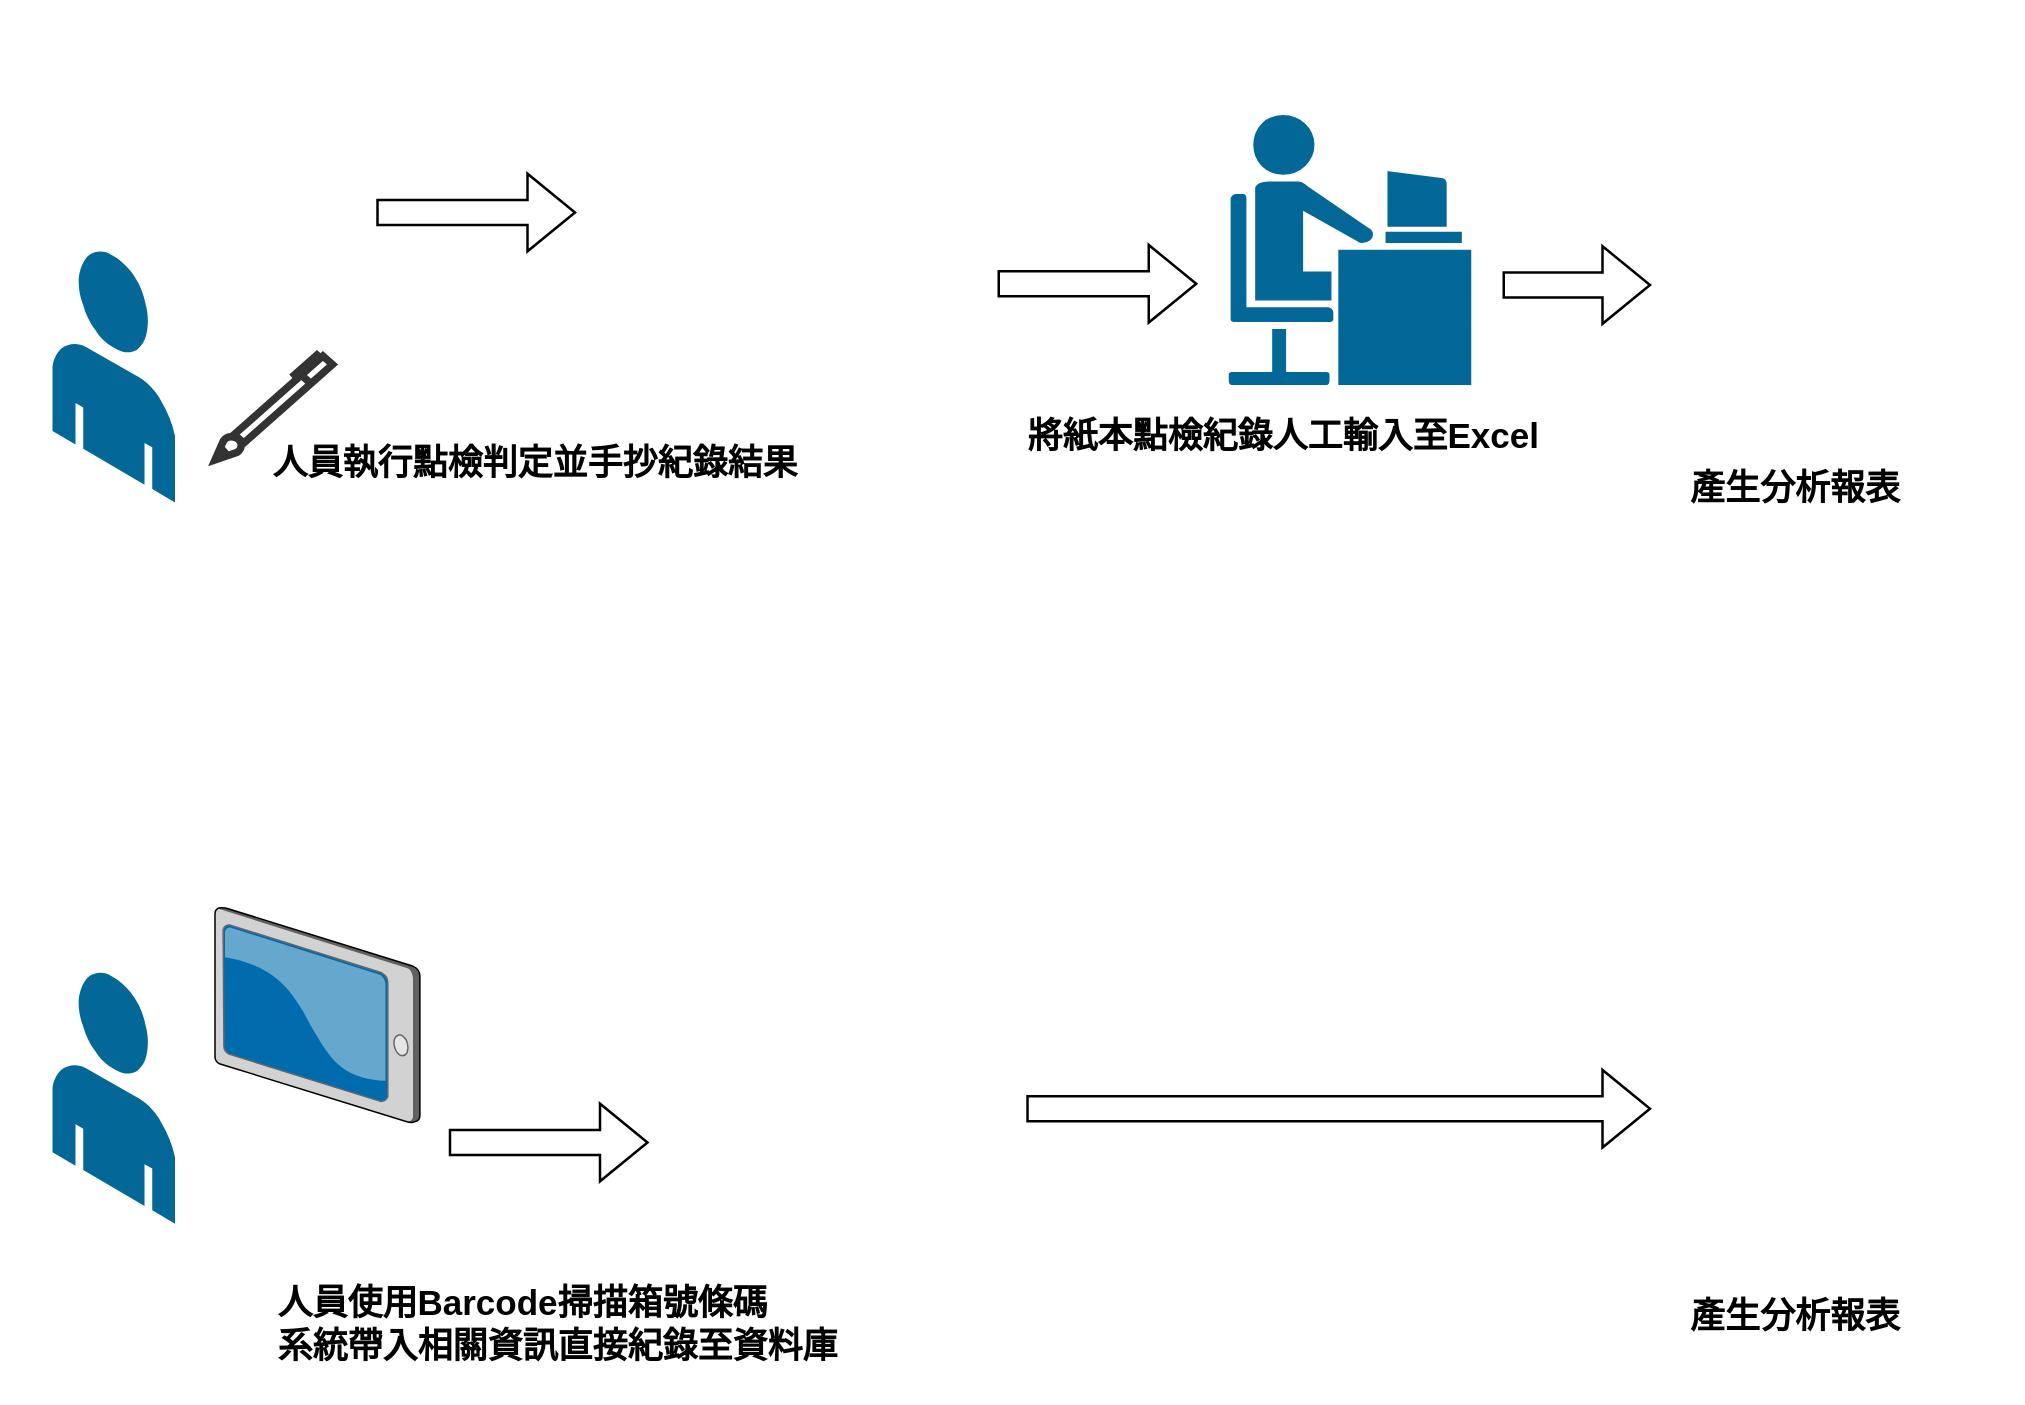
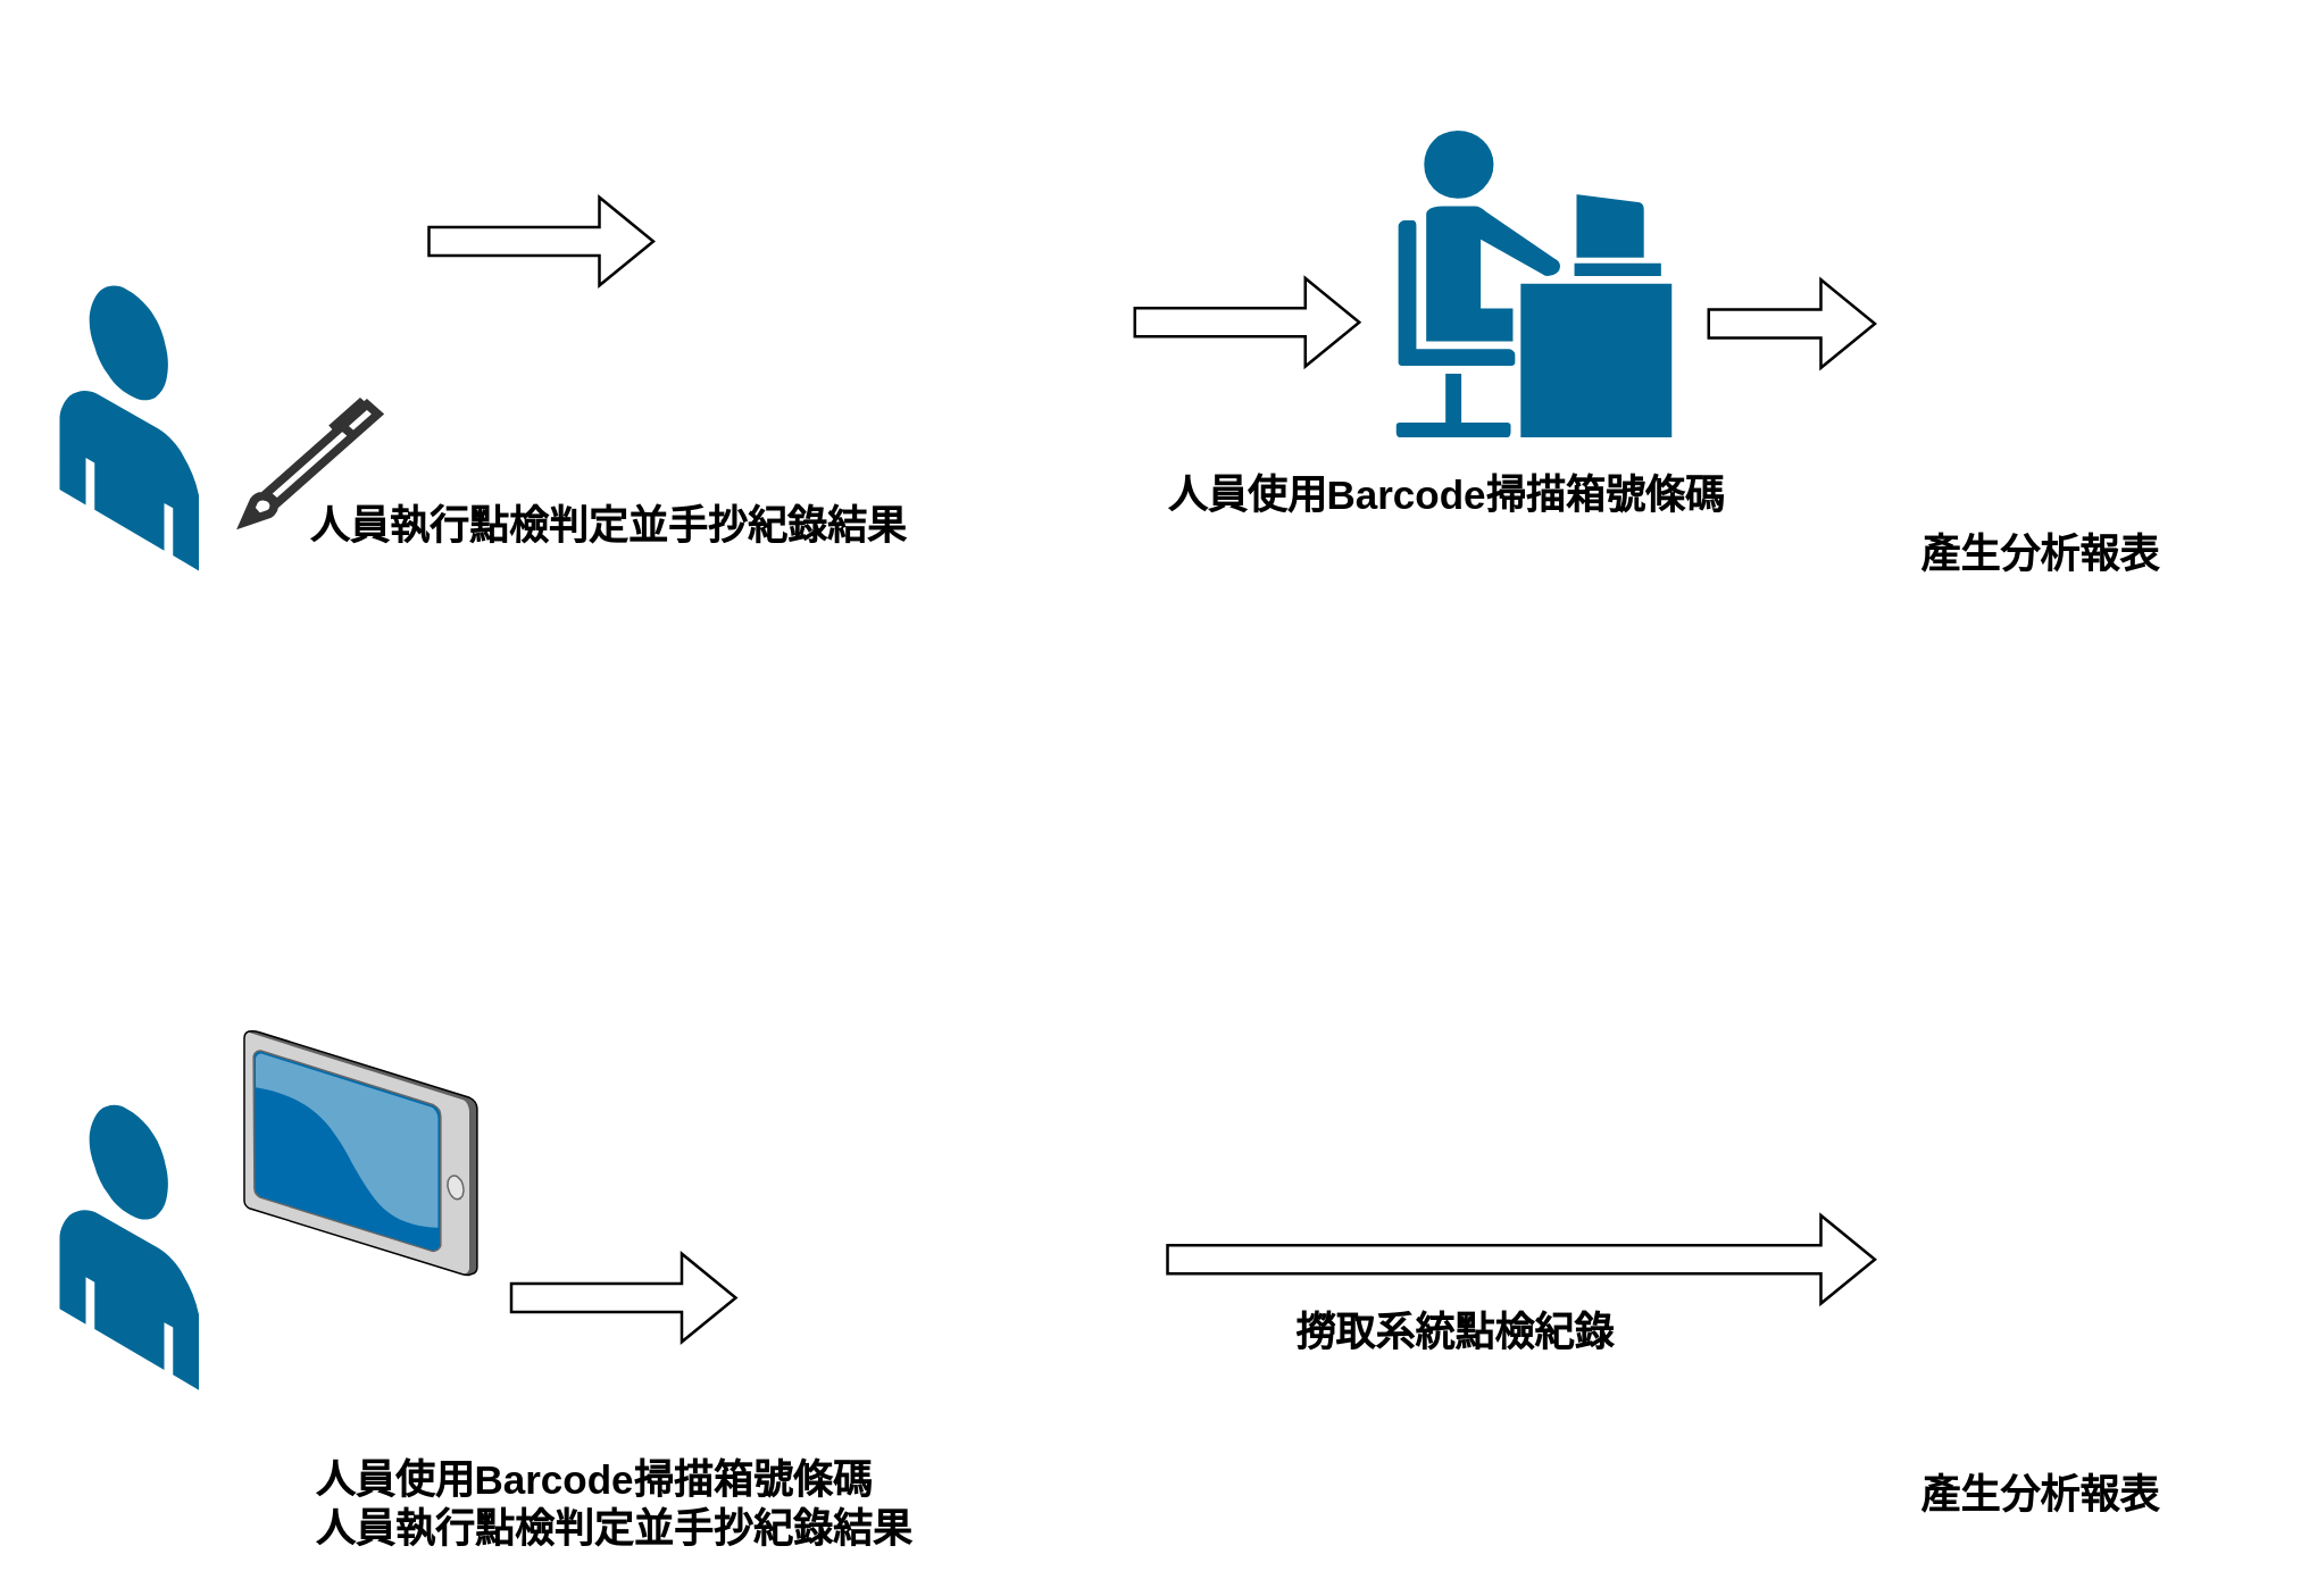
- <mxCell id="21" value="&lt;font style=&quot;font-size: 14px&quot;&gt;&lt;b&gt;將紙本點檢紀錄人工輸入至Excel&lt;/b&gt;&lt;/font&gt;" style="text;html=1;resizable=0;points=[];autosize=1;align=left;verticalAlign=top;spacingTop=-4;" parent="1" vertex="1"><mxGeometry x="408.5" y="162.5" width="230" height="20" as="geometry" /></mxCell>
+ <mxCell id="21" value="&lt;font style=&quot;font-size: 14px&quot;&gt;&lt;b&gt;人員使用Barcode掃描箱號條碼&lt;/b&gt;&lt;/font&gt;" style="text;html=1;resizable=0;points=[];autosize=1;align=left;verticalAlign=top;spacingTop=-4;" parent="1" vertex="1"><mxGeometry x="408.5" y="162.5" width="230" height="20" as="geometry" /></mxCell>
+ <mxCell id="25" value="&lt;b&gt;&lt;font style=&quot;font-size: 14px&quot;&gt;撈取系統點檢紀錄&lt;/font&gt;&lt;/b&gt;" style="text;html=1;resizable=0;points=[];autosize=1;align=left;verticalAlign=top;spacingTop=-4;" parent="1" vertex="1"><mxGeometry x="453.5" y="457.5" width="140" height="20" as="geometry" /></mxCell>
- <mxCell id="24" value="&lt;font style=&quot;font-size: 14px&quot;&gt;人員使用Barcode掃描箱號條碼&lt;br&gt;系統帶入相關資訊直接紀錄至資料庫&lt;br&gt;&lt;/font&gt;" style="text;html=1;resizable=0;points=[];autosize=1;align=left;verticalAlign=top;spacingTop=-4;fontStyle=1" parent="1" vertex="1"><mxGeometry x="109" y="509.5" width="240" height="30" as="geometry" /></mxCell>
+ <mxCell id="24" value="&lt;font style=&quot;font-size: 14px&quot;&gt;人員使用Barcode掃描箱號條碼&lt;br&gt;人員執行點檢判定並手抄紀錄結果&lt;br&gt;&lt;/font&gt;" style="text;html=1;resizable=0;points=[];autosize=1;align=left;verticalAlign=top;spacingTop=-4;fontStyle=1" parent="1" vertex="1"><mxGeometry x="109" y="509.5" width="240" height="30" as="geometry" /></mxCell>
